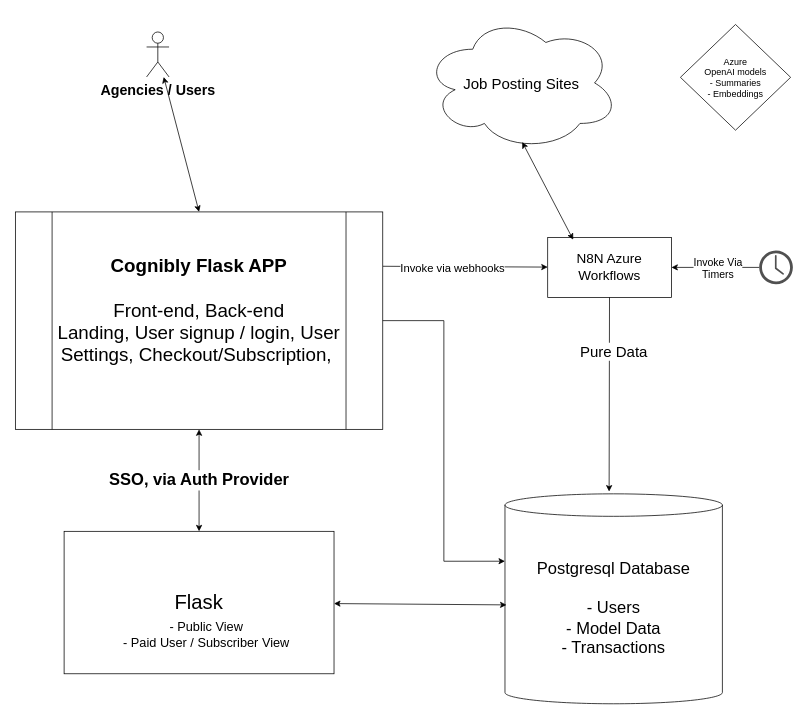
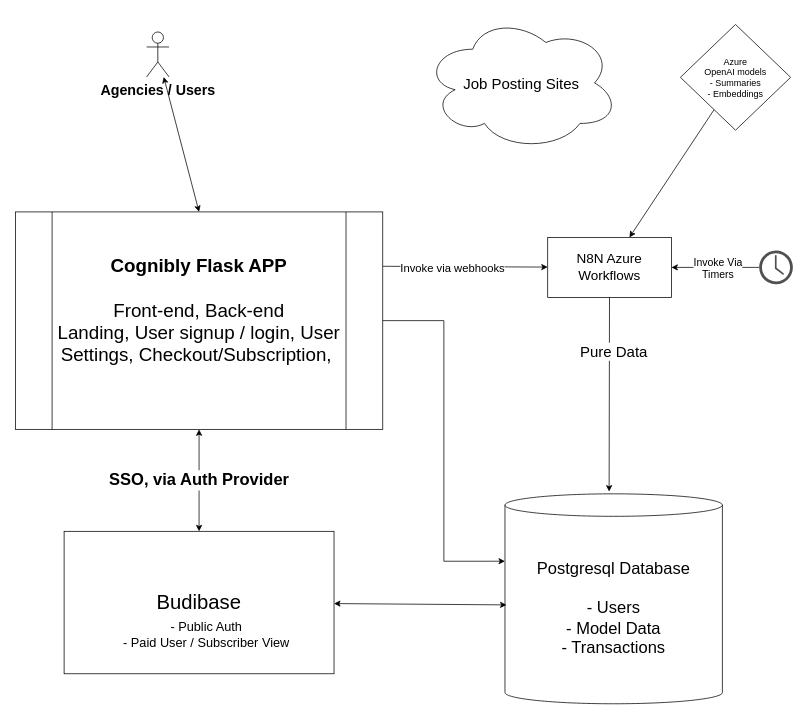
+ <mxCell id="21" style="rounded=0;orthogonalLoop=1;jettySize=auto;html=1;" edge="1" parent="1" source="22" target="10"><mxGeometry relative="1" as="geometry"><mxPoint x="810" y="314" as="targetPoint" /></mxGeometry></mxCell>
- <mxCell id="14" value="" style="endArrow=classic;startArrow=classic;html=1;rounded=0;entryX=0.504;entryY=0.938;entryDx=0;entryDy=0;entryPerimeter=0;exitX=0.206;exitY=0.038;exitDx=0;exitDy=0;exitPerimeter=0;" edge="1" parent="1" source="10" target="13"><mxGeometry width="50" height="50" relative="1" as="geometry"><mxPoint x="590" y="302" as="sourcePoint" /><mxPoint x="640" y="252" as="targetPoint" /></mxGeometry></mxCell>
- <mxCell id="5" value="&lt;font style=&quot;font-size: 27px;&quot;&gt;Flask&lt;/font&gt;" style="rounded=0;whiteSpace=wrap;html=1;" vertex="1" parent="1"><mxGeometry x="85" y="708" width="360" height="190" as="geometry" /></mxCell>
+ <mxCell id="5" value="&lt;font style=&quot;font-size: 27px;&quot;&gt;Budibase&lt;/font&gt;" style="rounded=0;whiteSpace=wrap;html=1;" vertex="1" parent="1"><mxGeometry x="85" y="708" width="360" height="190" as="geometry" /></mxCell>
- <mxCell id="8" value="&lt;font style=&quot;font-size: 17px;&quot;&gt;&lt;span style=&quot;background-color: initial;&quot;&gt;- Public View&lt;/span&gt;&lt;br&gt;&lt;span style=&quot;background-color: initial;&quot;&gt;- Paid User / Subscriber View&lt;/span&gt;&lt;/font&gt;" style="text;html=1;align=center;verticalAlign=middle;whiteSpace=wrap;rounded=0;" vertex="1" parent="1"><mxGeometry x="120" y="792" width="310" height="110" as="geometry" /></mxCell>
+ <mxCell id="8" value="&lt;font style=&quot;font-size: 17px;&quot;&gt;&lt;span style=&quot;background-color: initial;&quot;&gt;- Public Auth&lt;/span&gt;&lt;br&gt;&lt;span style=&quot;background-color: initial;&quot;&gt;- Paid User / Subscriber View&lt;/span&gt;&lt;/font&gt;" style="text;html=1;align=center;verticalAlign=middle;whiteSpace=wrap;rounded=0;" vertex="1" parent="1"><mxGeometry x="120" y="792" width="310" height="110" as="geometry" /></mxCell>
